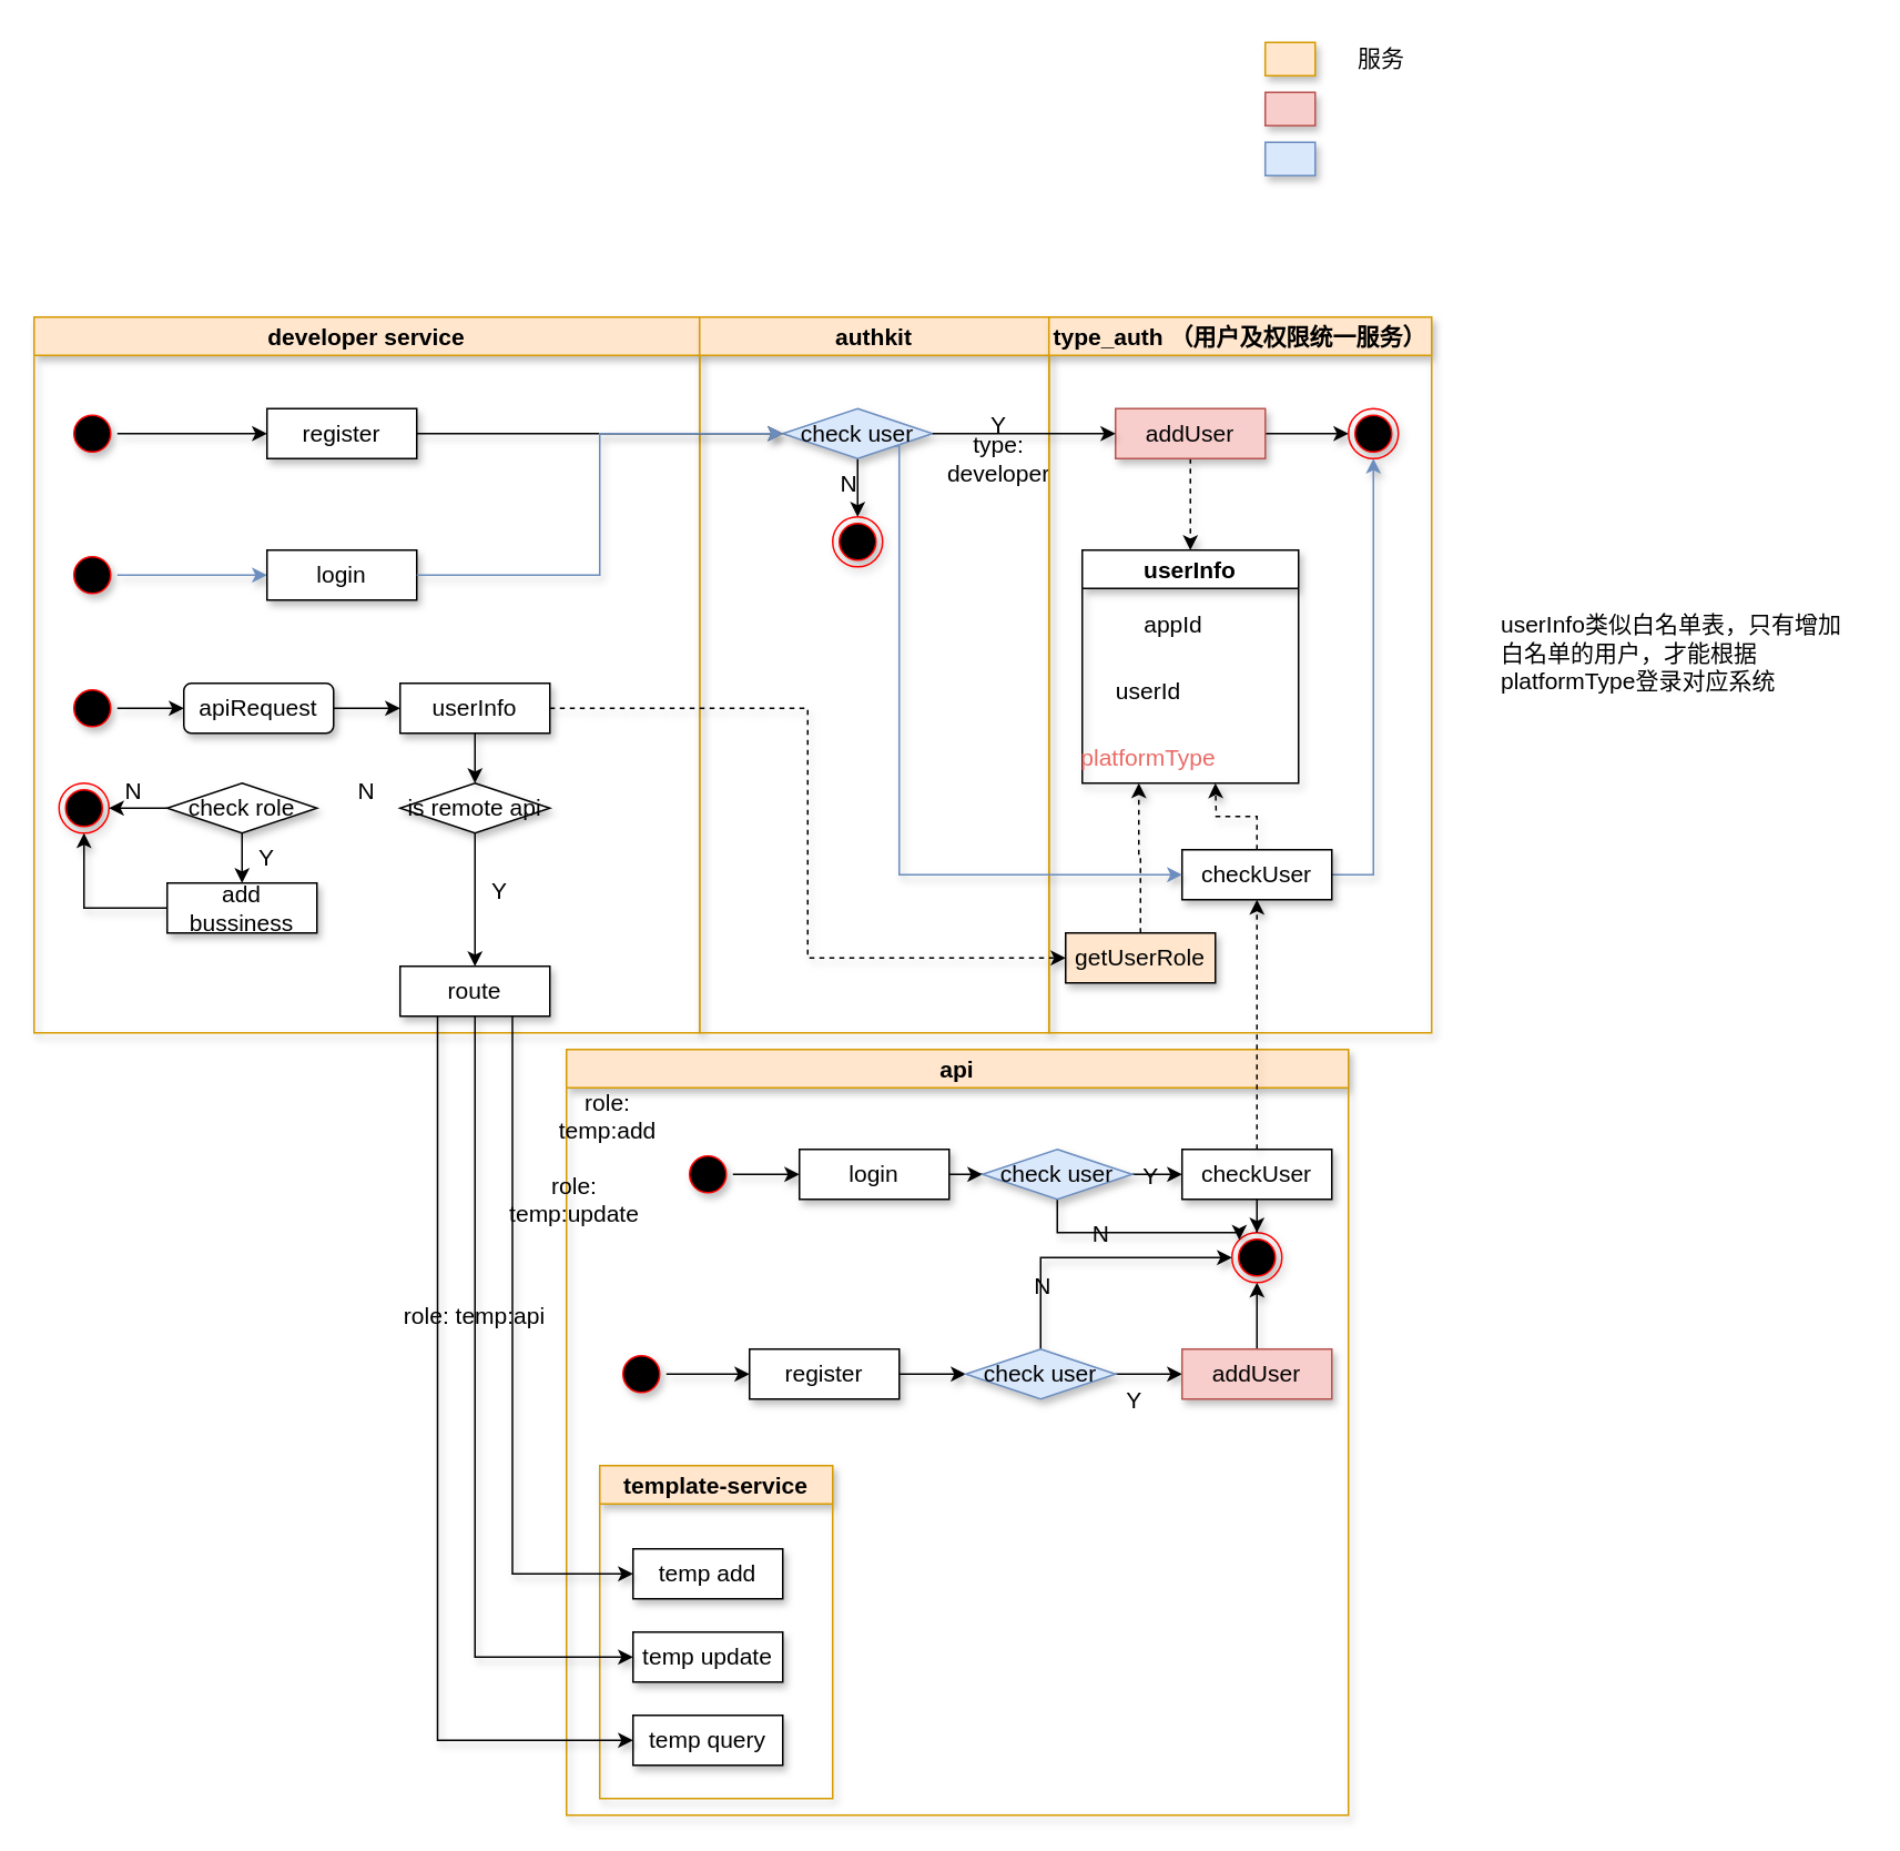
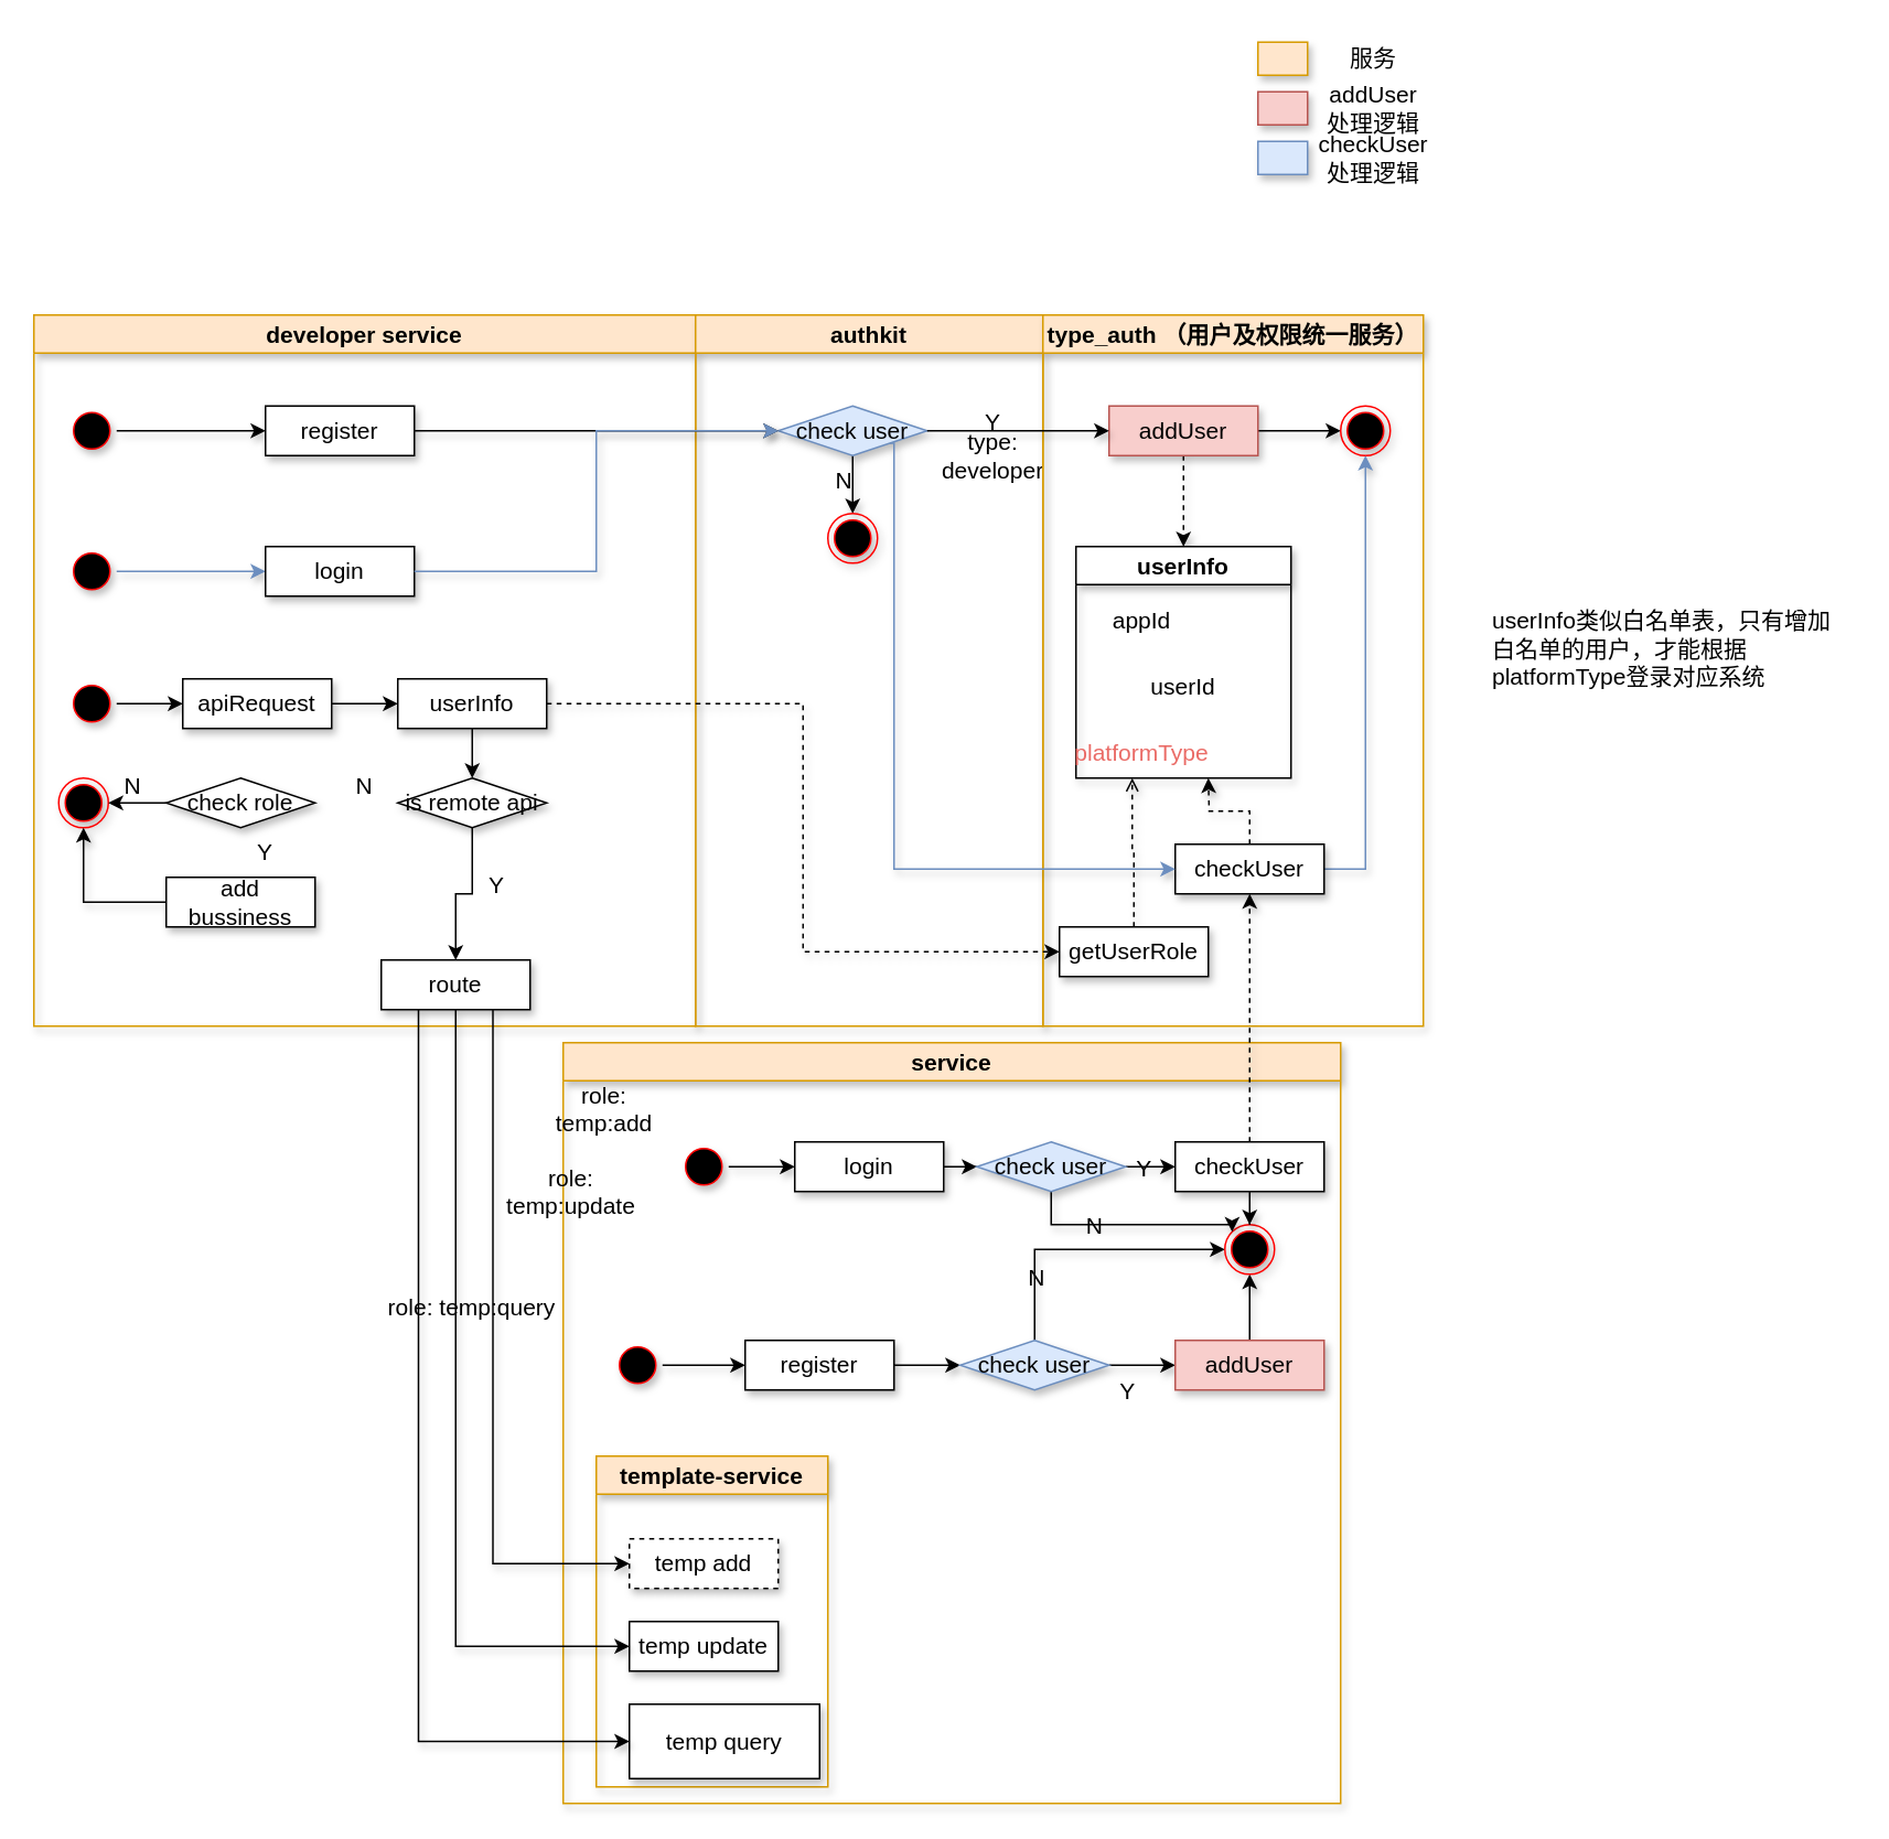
+ <mxCell id="92" value="addUser处理逻辑" style="text;strokeColor=none;fillColor=none;align=center;verticalAlign=middle;rounded=0;fontSize=14;labelBackgroundColor=none;labelBorderColor=none;whiteSpace=wrap;html=1;shadow=1;" vertex="1" cloneid="cell#5c770cae-46de-449d-9964-bdf7a86cafdf" parent="1"><mxGeometry x="800" y="50" width="60" height="30" as="geometry" /></mxCell>
+ <mxCell id="94" value="checkUser处理逻辑" style="text;strokeColor=none;fillColor=none;align=center;verticalAlign=middle;rounded=0;fontSize=14;labelBackgroundColor=none;labelBorderColor=none;whiteSpace=wrap;html=1;shadow=1;" vertex="1" cloneid="cell#f4f3128a-d266-458c-9064-ec20d66807ce" parent="1"><mxGeometry x="800" y="80" width="60" height="30" as="geometry" /></mxCell>
- <mxCell id="40" value="appId" style="text;strokeColor=none;fillColor=none;align=center;verticalAlign=middle;rounded=0;fontSize=14;labelBackgroundColor=none;labelBorderColor=none;whiteSpace=wrap;html=1;shadow=1;" vertex="1" cloneid="cell#db7cd988-785e-482d-94ae-7129fd6903a7" parent="39"><mxGeometry x="25" y="30" width="60" height="30" as="geometry" /></mxCell>
+ <mxCell id="40" value="appId" style="text;strokeColor=none;fillColor=none;align=center;verticalAlign=middle;rounded=0;fontSize=14;labelBackgroundColor=none;labelBorderColor=none;whiteSpace=wrap;html=1;shadow=1;" vertex="1" cloneid="cell#db7cd988-785e-482d-94ae-7129fd6903a7" parent="39"><mxGeometry x="10" y="30" width="60" height="30" as="geometry" /></mxCell>
- <mxCell id="41" value="userId" style="text;strokeColor=none;fillColor=none;align=center;verticalAlign=middle;rounded=0;fontSize=14;labelBackgroundColor=none;labelBorderColor=none;whiteSpace=wrap;html=1;shadow=1;" vertex="1" cloneid="cell#037ba0d6-2f48-47e4-9913-6fbd2014469d" parent="39"><mxGeometry x="10" y="70" width="60" height="30" as="geometry" /></mxCell>
+ <mxCell id="41" value="userId" style="text;strokeColor=none;fillColor=none;align=center;verticalAlign=middle;rounded=0;fontSize=14;labelBackgroundColor=none;labelBorderColor=none;whiteSpace=wrap;html=1;shadow=1;" vertex="1" cloneid="cell#037ba0d6-2f48-47e4-9913-6fbd2014469d" parent="39"><mxGeometry x="35" y="70" width="60" height="30" as="geometry" /></mxCell>
- <mxCell id="12" value="apiRequest" style="fontSize=14;labelBackgroundColor=none;labelBorderColor=none;whiteSpace=wrap;html=1;shadow=1;rounded=1;" vertex="1" cloneid="cell#30adc44c-68ed-4f99-b4ed-5d4c9424717e" parent="2"><mxGeometry x="90" y="220" width="90" height="30" as="geometry" /></mxCell>
+ <mxCell id="12" value="apiRequest" style="rounded=0;fontSize=14;labelBackgroundColor=none;labelBorderColor=none;whiteSpace=wrap;html=1;shadow=1;" vertex="1" cloneid="cell#30adc44c-68ed-4f99-b4ed-5d4c9424717e" parent="2"><mxGeometry x="90" y="220" width="90" height="30" as="geometry" /></mxCell>
- <mxCell id="47" value="" style="edgeStyle=orthogonalEdgeStyle;rounded=0;orthogonalLoop=1;jettySize=auto;exitX=0.5;exitY=0;exitDx=0;exitDy=0;entryX=0.4;entryY=1;entryDx=0;entryDy=0;dashed=1;entryPerimeter=0;fontSize=14;labelBackgroundColor=none;labelBorderColor=none;html=1;shadow=1;" edge="1" cloneid="cell#5169dae0-b0af-426e-bd86-c8ee2dff30fc" parent="35" source="48" target="42"><mxGeometry relative="1" as="geometry" /></mxCell>
+ <mxCell id="47" value="" style="edgeStyle=orthogonalEdgeStyle;rounded=0;orthogonalLoop=1;jettySize=auto;exitX=0.5;exitY=0;exitDx=0;exitDy=0;entryX=0.4;entryY=1;entryDx=0;entryDy=0;dashed=1;entryPerimeter=0;fontSize=14;labelBackgroundColor=none;labelBorderColor=none;html=1;shadow=1;endArrow=open;" edge="1" cloneid="cell#5169dae0-b0af-426e-bd86-c8ee2dff30fc" parent="35" source="48" target="42"><mxGeometry relative="1" as="geometry" /></mxCell>
- <mxCell id="19" style="edgeStyle=orthogonalEdgeStyle;rounded=0;orthogonalLoop=1;jettySize=auto;html=1;" edge="1" cloneid="cell#69870b40-b64f-440c-9615-37516f36304e" parent="2" source="21" target="23"><mxGeometry relative="1" as="geometry" /></mxCell>
- <mxCell id="48" value="getUserRole" style="rounded=0;fontSize=14;labelBackgroundColor=none;labelBorderColor=none;whiteSpace=wrap;html=1;shadow=1;fillColor=#ffe6cc;" vertex="1" cloneid="cell#2119104f-a12a-4858-bce2-c40a968f6f73" parent="35"><mxGeometry x="10" y="370" width="90" height="30" as="geometry" /></mxCell>
+ <mxCell id="48" value="getUserRole" style="rounded=0;fontSize=14;labelBackgroundColor=none;labelBorderColor=none;whiteSpace=wrap;html=1;shadow=1;" vertex="1" cloneid="cell#2119104f-a12a-4858-bce2-c40a968f6f73" parent="35"><mxGeometry x="10" y="370" width="90" height="30" as="geometry" /></mxCell>
- <mxCell id="24" value="route" style="rounded=0;fontSize=14;labelBackgroundColor=none;labelBorderColor=none;whiteSpace=wrap;html=1;shadow=1;" vertex="1" cloneid="cell#3b11a366-44b4-40df-b331-dc5171728bec" parent="2"><mxGeometry x="220" y="390" width="90" height="30" as="geometry" /></mxCell>
+ <mxCell id="24" value="route" style="rounded=0;fontSize=14;labelBackgroundColor=none;labelBorderColor=none;whiteSpace=wrap;html=1;shadow=1;" vertex="1" cloneid="cell#3b11a366-44b4-40df-b331-dc5171728bec" parent="2"><mxGeometry x="210" y="390" width="90" height="30" as="geometry" /></mxCell>
- <mxCell id="49" value="api" style="swimlane;fontSize=14;labelBackgroundColor=none;fillColor=#ffe6cc;strokeColor=#d79b00;rounded=0;labelBorderColor=none;whiteSpace=wrap;html=1;shadow=1;" vertex="1" cloneid="cell#767e1775-86f6-4f1f-9ae0-0cd3148ceab9" parent="1"><mxGeometry x="340" y="630" width="470" height="460" as="geometry" /></mxCell>
+ <mxCell id="49" value="service" style="swimlane;fontSize=14;labelBackgroundColor=none;fillColor=#ffe6cc;strokeColor=#d79b00;rounded=0;labelBorderColor=none;whiteSpace=wrap;html=1;shadow=1;" vertex="1" cloneid="cell#767e1775-86f6-4f1f-9ae0-0cd3148ceab9" parent="1"><mxGeometry x="340" y="630" width="470" height="460" as="geometry" /></mxCell>
- <mxCell id="87" value="role: temp:api" style="text;strokeColor=none;fillColor=none;align=center;verticalAlign=middle;rounded=0;fontSize=14;labelBackgroundColor=none;labelBorderColor=none;whiteSpace=wrap;html=1;shadow=1;" vertex="1" cloneid="cell#96141e97-680a-4e25-8b9c-fc1ed23254d9" parent="1"><mxGeometry x="230" y="780" width="110" height="20" as="geometry" /></mxCell>
+ <mxCell id="87" value="role: temp:query" style="text;strokeColor=none;fillColor=none;align=center;verticalAlign=middle;rounded=0;fontSize=14;labelBackgroundColor=none;labelBorderColor=none;whiteSpace=wrap;html=1;shadow=1;" vertex="1" cloneid="cell#96141e97-680a-4e25-8b9c-fc1ed23254d9" parent="1"><mxGeometry x="230" y="780" width="110" height="20" as="geometry" /></mxCell>
- <mxCell id="51" value="temp add" style="rounded=0;fontSize=14;labelBackgroundColor=none;labelBorderColor=none;whiteSpace=wrap;html=1;shadow=1;" vertex="1" cloneid="cell#c23f8049-d1e6-460d-97f2-45e06d1afe96" parent="50"><mxGeometry x="20" y="50" width="90" height="30" as="geometry" /></mxCell>
+ <mxCell id="51" value="temp add" style="rounded=0;fontSize=14;labelBackgroundColor=none;labelBorderColor=none;whiteSpace=wrap;html=1;shadow=1;dashed=1;" vertex="1" cloneid="cell#c23f8049-d1e6-460d-97f2-45e06d1afe96" parent="50"><mxGeometry x="20" y="50" width="90" height="30" as="geometry" /></mxCell>
- <mxCell id="53" value="temp query" style="rounded=0;fontSize=14;labelBackgroundColor=none;labelBorderColor=none;whiteSpace=wrap;html=1;shadow=1;" vertex="1" cloneid="cell#bc0cf38e-afed-48cf-be2b-e92cfd75ff3c" parent="50"><mxGeometry x="20" y="150" width="90" height="30" as="geometry" /></mxCell>
+ <mxCell id="53" value="temp query" style="rounded=0;fontSize=14;labelBackgroundColor=none;labelBorderColor=none;whiteSpace=wrap;html=1;shadow=1;" vertex="1" cloneid="cell#bc0cf38e-afed-48cf-be2b-e92cfd75ff3c" parent="50"><mxGeometry x="20" y="150" width="115" height="45" as="geometry" /></mxCell>
